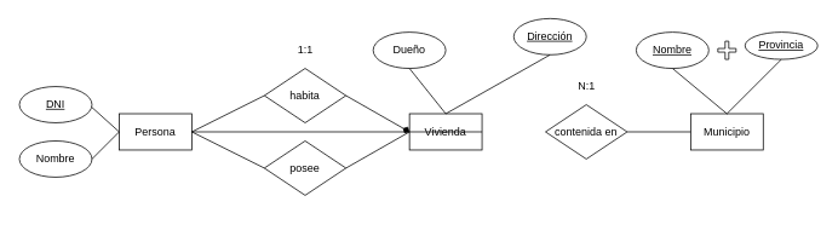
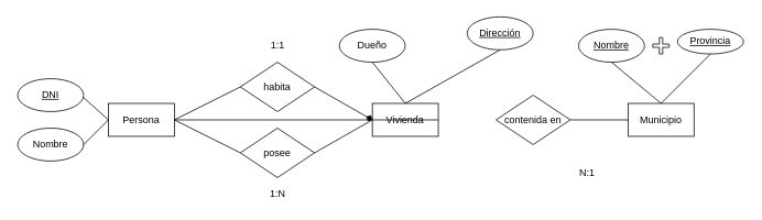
- <mxCell id="17" value="N:1" style="text;html=1;align=center;verticalAlign=middle;resizable=0;points=[];autosize=1;" vertex="1" parent="1"><mxGeometry x="630" y="85" width="30" height="20" as="geometry" /></mxCell>
+ <mxCell id="17" value="N:1" style="text;html=1;align=center;verticalAlign=middle;resizable=0;points=[];autosize=1;" vertex="1" parent="1"><mxGeometry x="695" y="200" width="30" height="20" as="geometry" /></mxCell>
+ <mxCell id="9" value="1:N" style="text;html=1;align=center;verticalAlign=middle;resizable=0;points=[];autosize=1;" vertex="1" parent="1"><mxGeometry x="320" y="225" width="30" height="20" as="geometry" /></mxCell>
